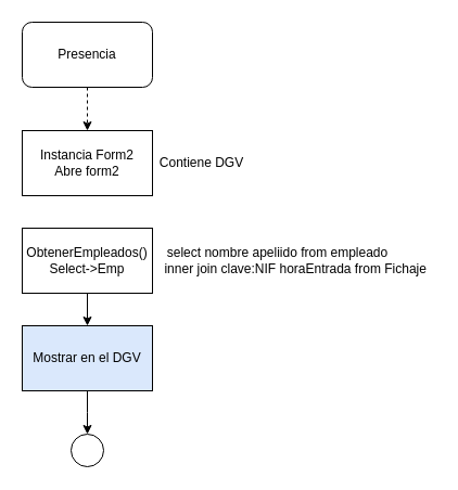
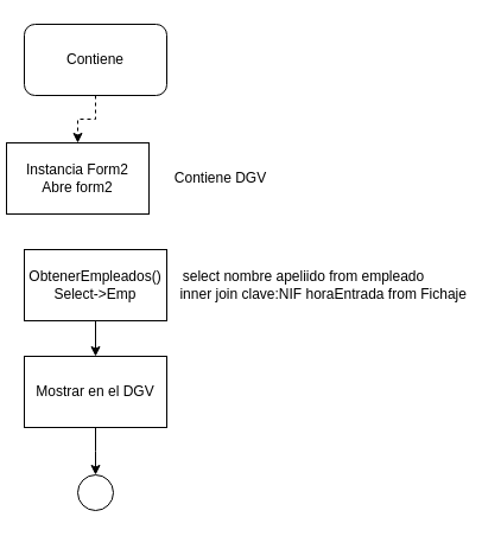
- <mxCell id="3" value="Presencia" style="rounded=1;whiteSpace=wrap;html=1;" vertex="1" parent="1"><mxGeometry x="20" y="20" width="120" height="60" as="geometry" /></mxCell>
+ <mxCell id="3" value="Contiene" style="rounded=1;whiteSpace=wrap;html=1;" vertex="1" parent="1"><mxGeometry x="20" y="20" width="120" height="60" as="geometry" /></mxCell>
- <mxCell id="4" value="Instancia Form2&lt;br&gt;Abre form2" style="rounded=0;whiteSpace=wrap;html=1;" vertex="1" parent="1"><mxGeometry x="20" y="120" width="120" height="60" as="geometry" /></mxCell>
+ <mxCell id="4" value="Instancia Form2&lt;br&gt;Abre form2" style="rounded=0;whiteSpace=wrap;html=1;" vertex="1" parent="1"><mxGeometry x="5" y="120" width="120" height="60" as="geometry" /></mxCell>
- <mxCell id="8" value="Mostrar en el DGV" style="rounded=0;whiteSpace=wrap;html=1;fillColor=#dae8fc;" vertex="1" parent="1"><mxGeometry x="20" y="300" width="120" height="60" as="geometry" /></mxCell>
+ <mxCell id="8" value="Mostrar en el DGV" style="rounded=0;whiteSpace=wrap;html=1;" vertex="1" parent="1"><mxGeometry x="20" y="300" width="120" height="60" as="geometry" /></mxCell>
